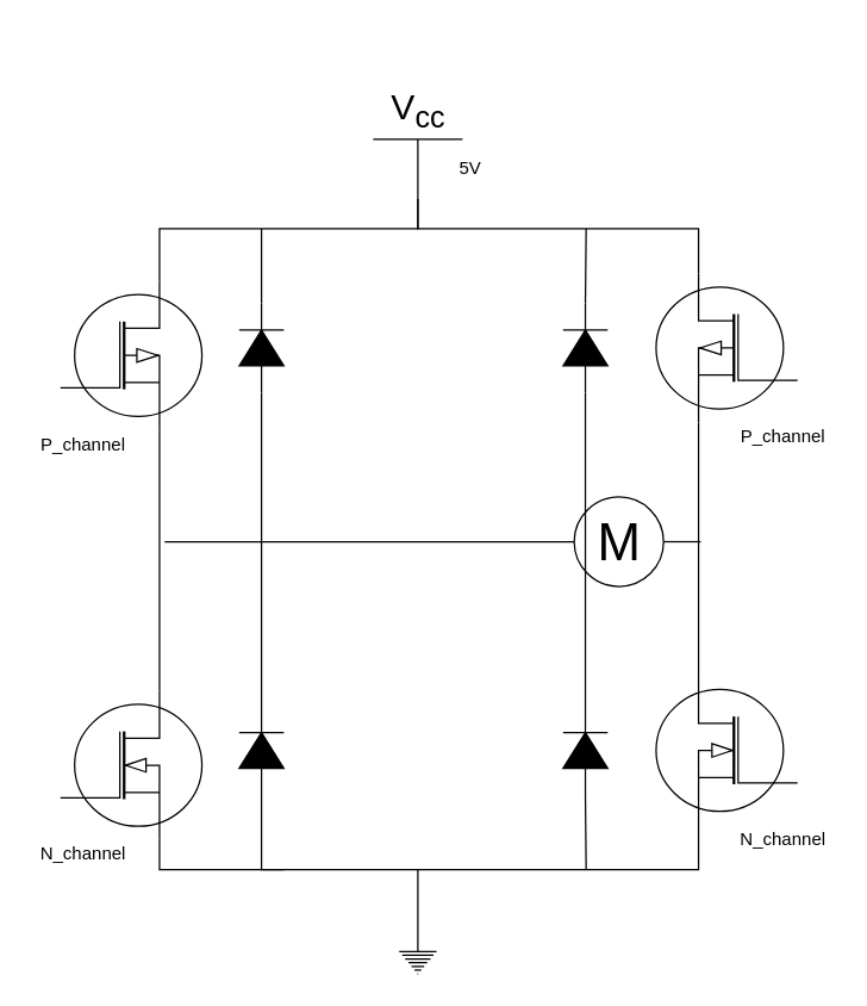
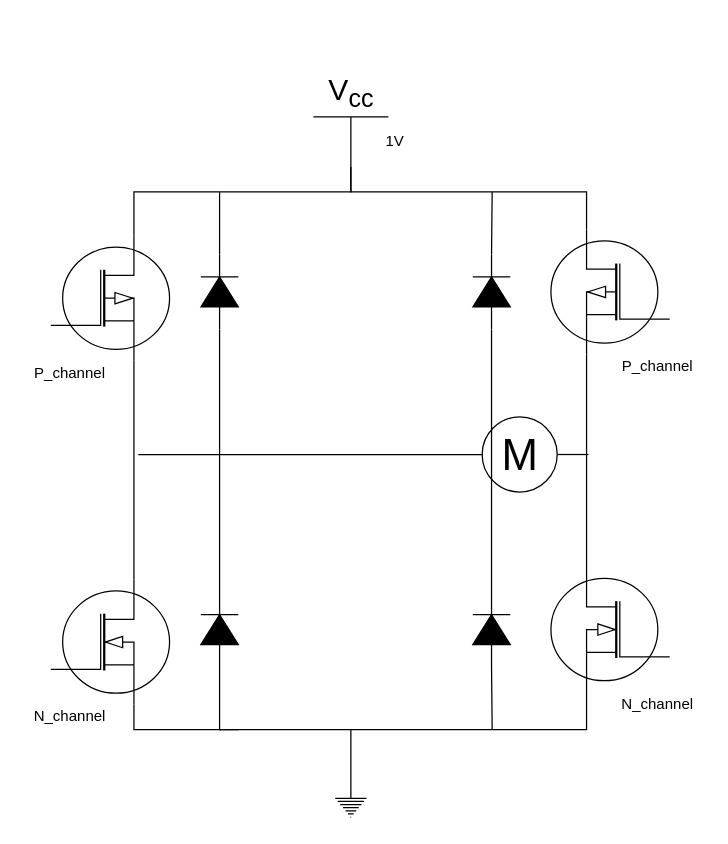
- <mxCell id="30" value="5V" style="text;html=1;align=center;verticalAlign=middle;resizable=0;points=[];autosize=1;" vertex="1" parent="1"><mxGeometry x="300" y="30" width="30" height="20" as="geometry" /></mxCell>
+ <mxCell id="30" value="1V" style="text;html=1;align=center;verticalAlign=middle;resizable=0;points=[];autosize=1;" vertex="1" parent="1"><mxGeometry x="300" y="30" width="30" height="20" as="geometry" /></mxCell>
